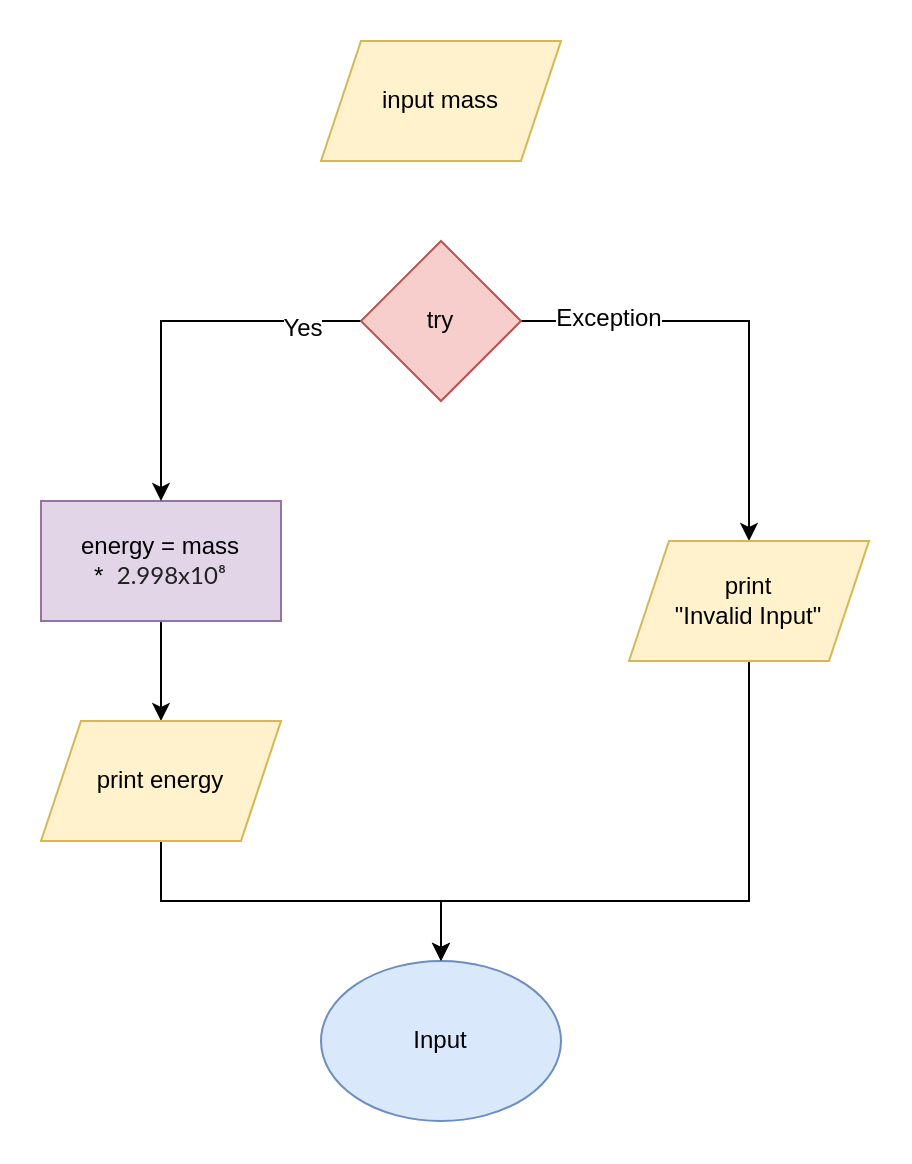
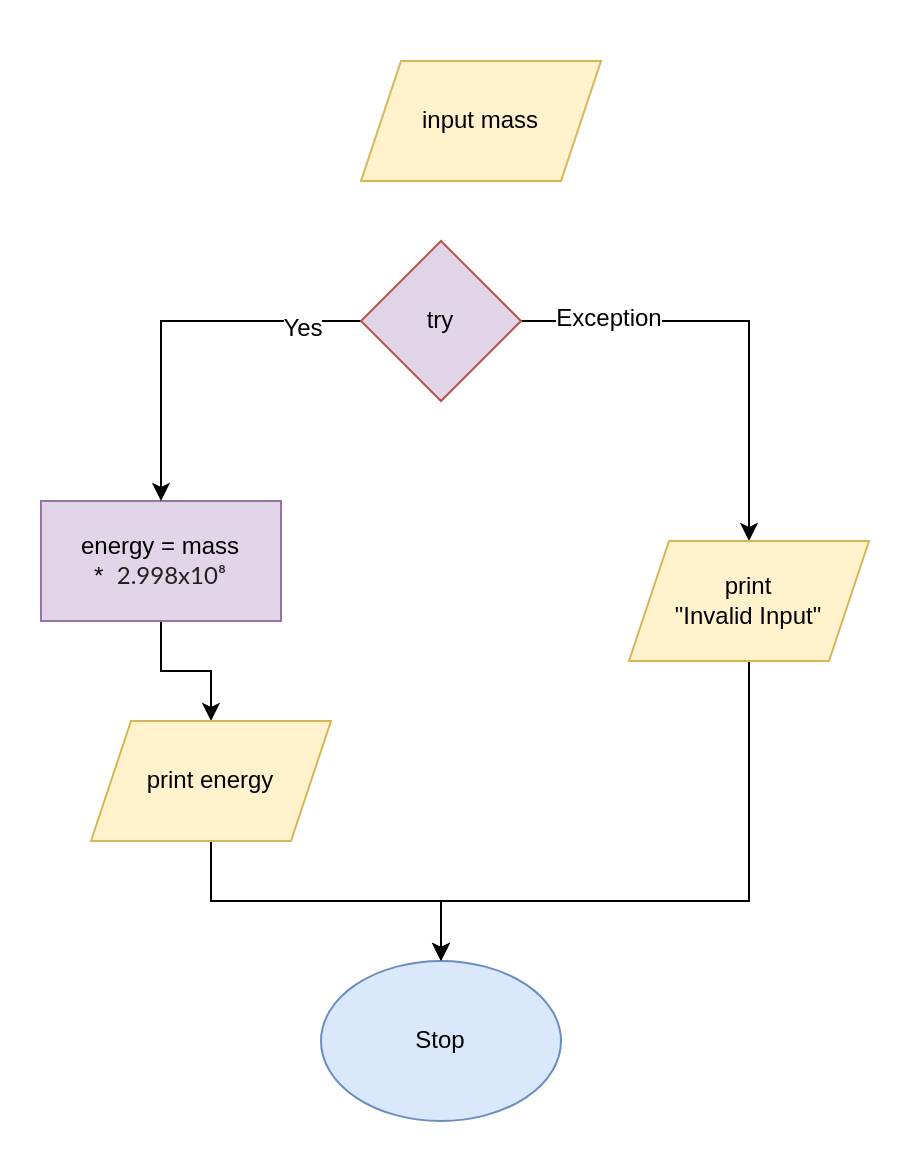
- <mxCell id="2" value="input mass" style="shape=parallelogram;perimeter=parallelogramPerimeter;whiteSpace=wrap;html=1;fixedSize=1;fillColor=#fff2cc;strokeColor=#d6b656;" vertex="1" parent="1"><mxGeometry x="160" y="20" width="120" height="60" as="geometry" /></mxCell>
+ <mxCell id="2" value="input mass" style="shape=parallelogram;perimeter=parallelogramPerimeter;whiteSpace=wrap;html=1;fixedSize=1;fillColor=#fff2cc;strokeColor=#d6b656;" vertex="1" parent="1"><mxGeometry x="180" y="30" width="120" height="60" as="geometry" /></mxCell>
- <mxCell id="9" value="try" style="rhombus;whiteSpace=wrap;html=1;fontSize=12;fillColor=#f8cecc;strokeColor=#b85450;" vertex="1" parent="1"><mxGeometry x="180" y="120" width="80" height="80" as="geometry" /></mxCell>
+ <mxCell id="9" value="try" style="rhombus;whiteSpace=wrap;html=1;fontSize=12;fillColor=#e1d5e7;strokeColor=#b85450;" vertex="1" parent="1"><mxGeometry x="180" y="120" width="80" height="80" as="geometry" /></mxCell>
- <mxCell id="11" value="print energy" style="shape=parallelogram;perimeter=parallelogramPerimeter;whiteSpace=wrap;html=1;fixedSize=1;fontSize=12;fillColor=#fff2cc;strokeColor=#d6b656;" vertex="1" parent="1"><mxGeometry x="20" y="360" width="120" height="60" as="geometry" /></mxCell>
+ <mxCell id="11" value="print energy" style="shape=parallelogram;perimeter=parallelogramPerimeter;whiteSpace=wrap;html=1;fixedSize=1;fontSize=12;fillColor=#fff2cc;strokeColor=#d6b656;" vertex="1" parent="1"><mxGeometry x="45" y="360" width="120" height="60" as="geometry" /></mxCell>
- <mxCell id="12" value="Input" style="ellipse;whiteSpace=wrap;html=1;fontSize=12;fillColor=#dae8fc;strokeColor=#6c8ebf;" vertex="1" parent="1"><mxGeometry x="160" y="480" width="120" height="80" as="geometry" /></mxCell>
+ <mxCell id="12" value="Stop" style="ellipse;whiteSpace=wrap;html=1;fontSize=12;fillColor=#dae8fc;strokeColor=#6c8ebf;" vertex="1" parent="1"><mxGeometry x="160" y="480" width="120" height="80" as="geometry" /></mxCell>
